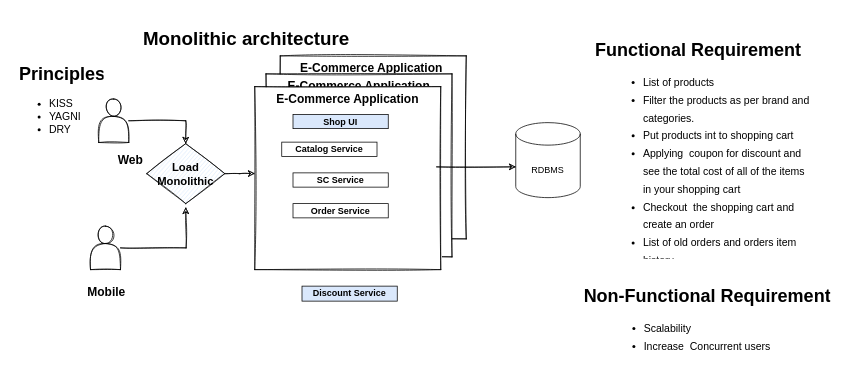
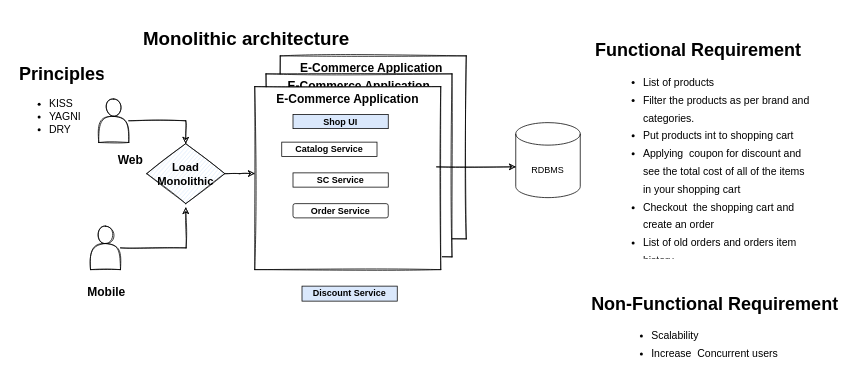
- <mxCell id="16" value="Order Service" style="rounded=0;whiteSpace=wrap;html=1;align=center;fontStyle=1" parent="1" vertex="1"><mxGeometry x="390" y="271" width="127" height="19" as="geometry" /></mxCell>
+ <mxCell id="16" value="Order Service" style="whiteSpace=wrap;html=1;align=center;fontStyle=1;rounded=1;" parent="1" vertex="1"><mxGeometry x="390" y="271" width="127" height="19" as="geometry" /></mxCell>
- <mxCell id="18" value="&lt;h1 style=&quot;text-align: center&quot;&gt;Non-Functional Requirement&lt;/h1&gt;&lt;p style=&quot;font-size: 14px&quot;&gt;&lt;/p&gt;&lt;blockquote style=&quot;margin: 0px 0px 0px 40px ; border: none ; padding: 0px ; font-size: 14px&quot;&gt;&lt;ul style=&quot;line-height: 170%&quot;&gt;&lt;li&gt;Scalability&lt;/li&gt;&lt;li&gt;Increase&amp;nbsp; Concurrent users&lt;/li&gt;&lt;/ul&gt;&lt;/blockquote&gt;&lt;p&gt;&lt;/p&gt;" style="text;html=1;strokeColor=none;fillColor=none;spacing=5;spacingTop=-20;whiteSpace=wrap;overflow=hidden;rounded=0;sketch=1;fontStyle=0;labelBorderColor=none;align=left;" vertex="1" parent="1"><mxGeometry x="773" y="375" width="350" height="107" as="geometry" /></mxCell>
+ <mxCell id="18" value="&lt;h1 style=&quot;text-align: center&quot;&gt;Non-Functional Requirement&lt;/h1&gt;&lt;p style=&quot;font-size: 14px&quot;&gt;&lt;/p&gt;&lt;blockquote style=&quot;margin: 0px 0px 0px 40px ; border: none ; padding: 0px ; font-size: 14px&quot;&gt;&lt;ul style=&quot;line-height: 170%&quot;&gt;&lt;li&gt;Scalability&lt;/li&gt;&lt;li&gt;Increase&amp;nbsp; Concurrent users&lt;/li&gt;&lt;/ul&gt;&lt;/blockquote&gt;&lt;p&gt;&lt;/p&gt;" style="text;html=1;strokeColor=none;fillColor=none;spacing=5;spacingTop=-20;whiteSpace=wrap;overflow=hidden;rounded=0;sketch=1;fontStyle=0;labelBorderColor=none;align=left;" vertex="1" parent="1"><mxGeometry x="783" y="385" width="350" height="107" as="geometry" /></mxCell>
